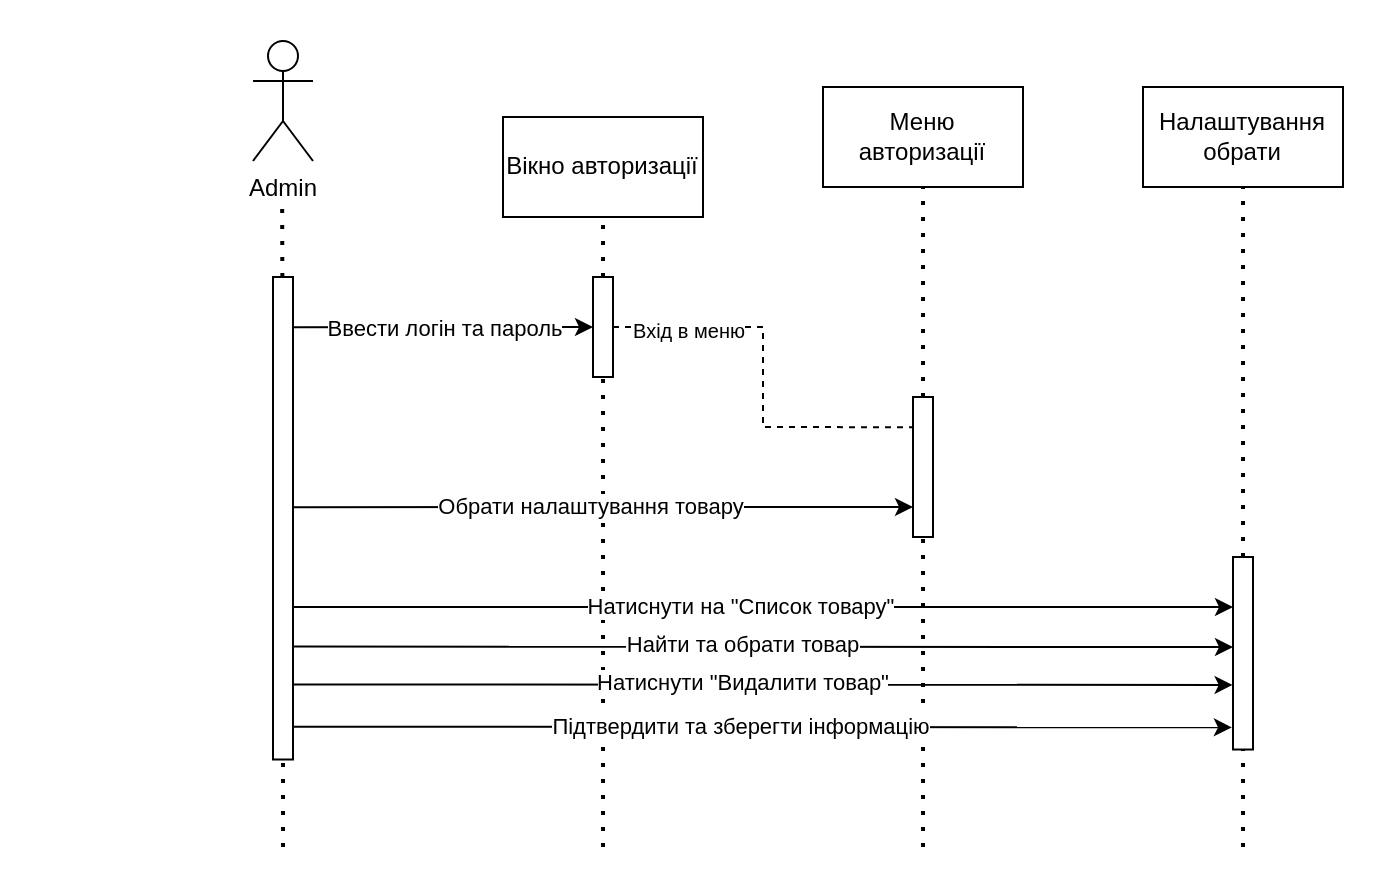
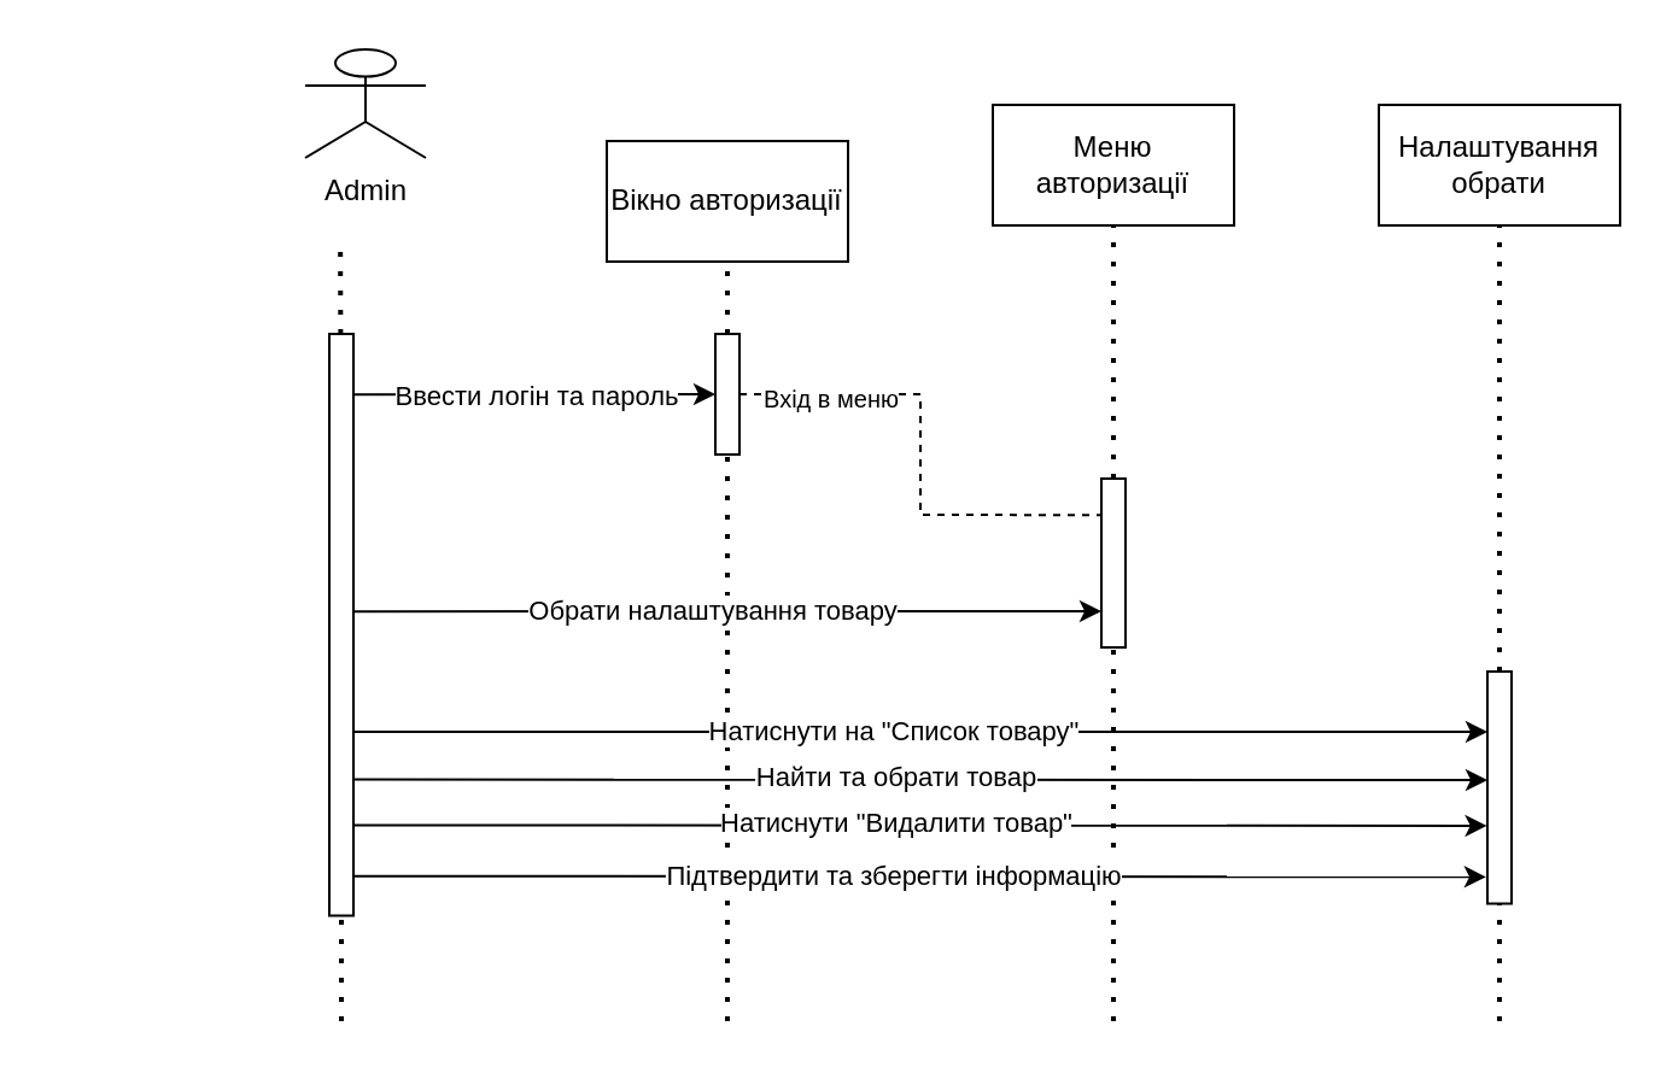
- <mxCell id="2" value="Admin" style="shape=umlActor;verticalLabelPosition=bottom;verticalAlign=top;html=1;outlineConnect=0;" parent="1" vertex="1"><mxGeometry x="126" y="20" width="30" height="60" as="geometry" /></mxCell>
+ <mxCell id="2" value="Admin" style="shape=umlActor;verticalLabelPosition=bottom;verticalAlign=top;html=1;outlineConnect=0;" parent="1" vertex="1"><mxGeometry x="126" y="20" width="50" height="45" as="geometry" /></mxCell>
